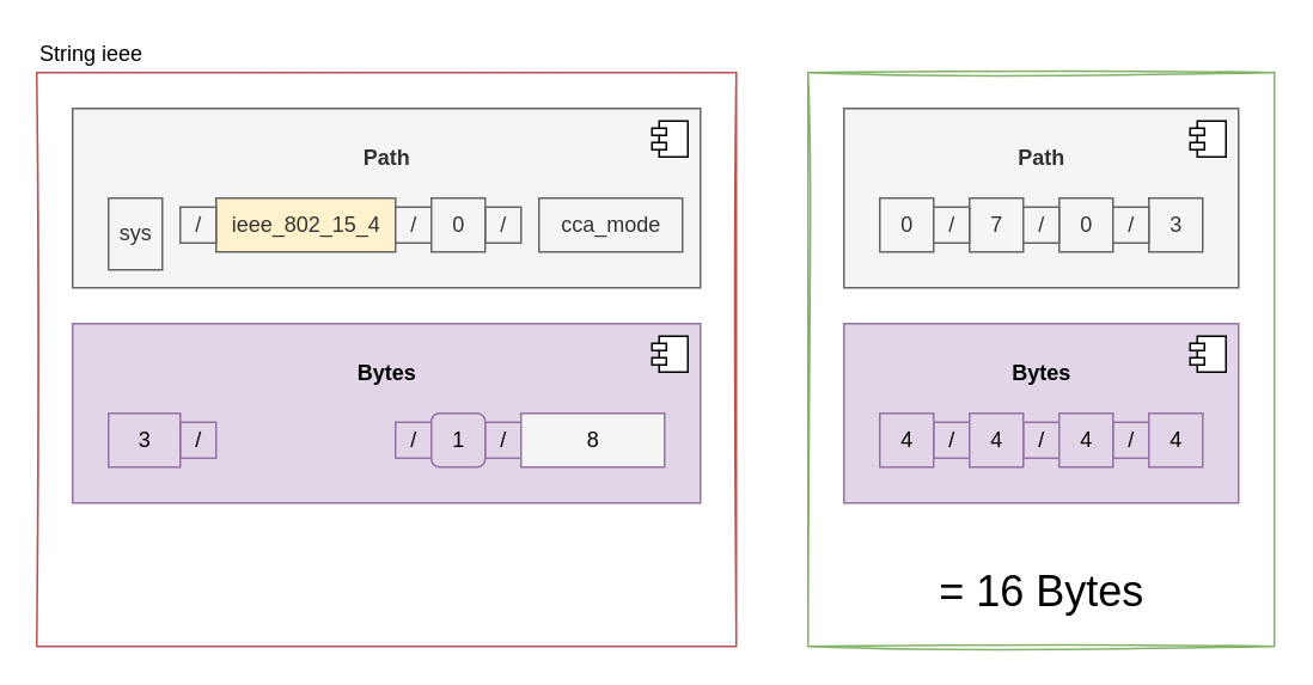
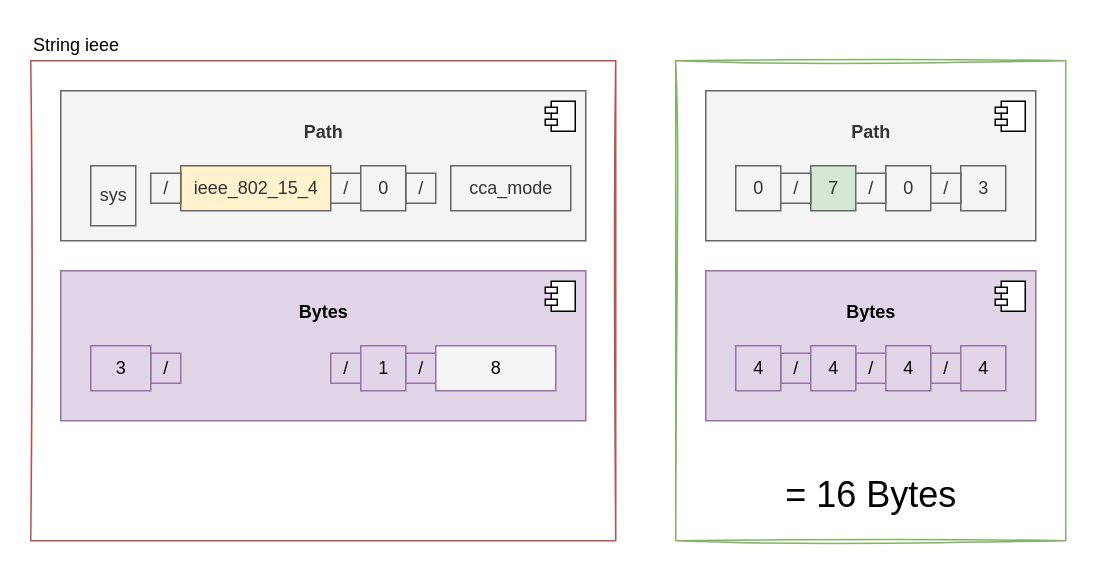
- <mxCell id="6" value="7" style="html=1;dropTarget=0;verticalAlign=middle;sketch=0;align=center;fillColor=#f5f5f5;strokeColor=#666666;fontColor=#333333;" parent="2" vertex="1"><mxGeometry x="90" y="70" width="30" height="30" as="geometry" /></mxCell>
+ <mxCell id="6" value="7" style="html=1;dropTarget=0;verticalAlign=middle;sketch=0;align=center;fillColor=#d5e8d4;strokeColor=#666666;fontColor=#333333;" parent="2" vertex="1"><mxGeometry x="90" y="70" width="30" height="30" as="geometry" /></mxCell>
- <mxCell id="36" value="1" style="html=1;dropTarget=0;verticalAlign=middle;sketch=0;align=center;fillColor=#e1d5e7;strokeColor=#9673a6;rounded=1;" parent="22" vertex="1"><mxGeometry x="220" y="190" width="30" height="30" as="geometry" /></mxCell>
+ <mxCell id="36" value="1" style="html=1;dropTarget=0;verticalAlign=middle;sketch=0;align=center;fillColor=#e1d5e7;strokeColor=#9673a6;" parent="22" vertex="1"><mxGeometry x="220" y="190" width="30" height="30" as="geometry" /></mxCell>
